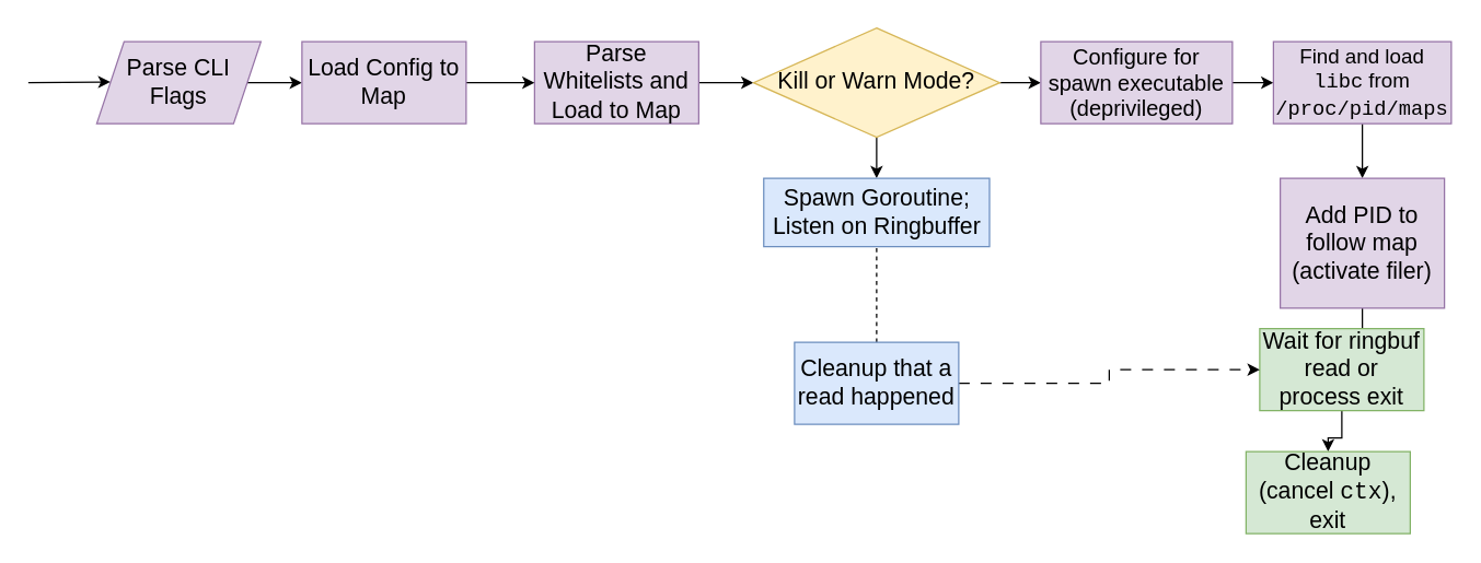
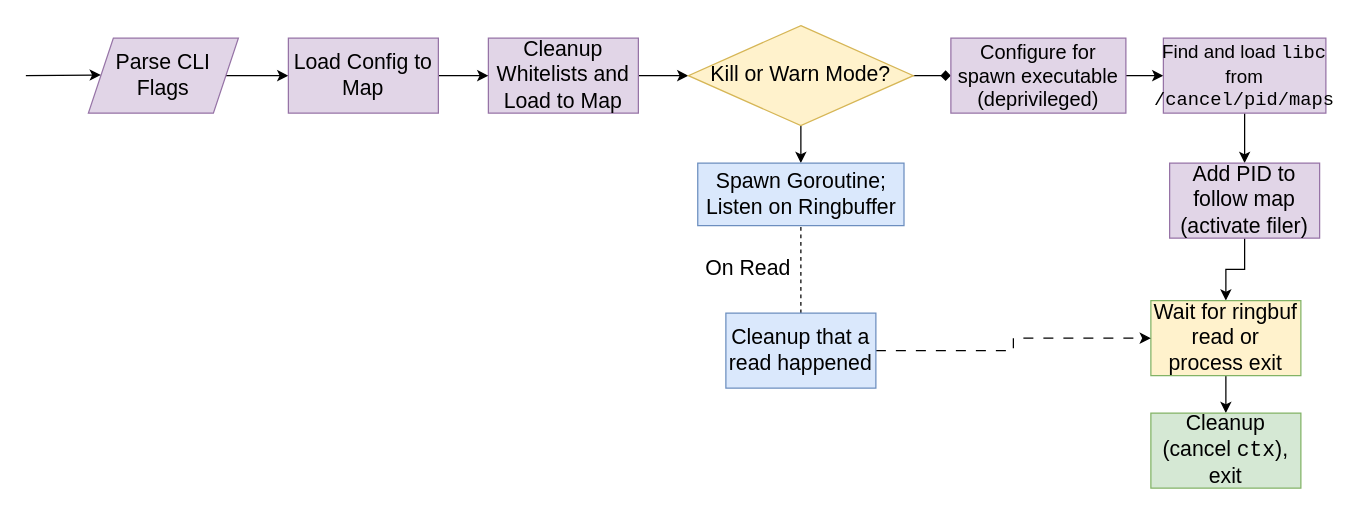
- <mxCell id="7" value="&lt;font style=&quot;font-size: 17px;&quot;&gt;Load Config to Map&lt;/font&gt;" style="rounded=0;whiteSpace=wrap;html=1;fillColor=#e1d5e7;strokeColor=#9673a6;" vertex="1" parent="1"><mxGeometry x="220" y="30" width="120" height="60" as="geometry" /></mxCell>
+ <mxCell id="7" value="&lt;font style=&quot;font-size: 17px;&quot;&gt;Load Config to Map&lt;/font&gt;" style="rounded=0;whiteSpace=wrap;html=1;fillColor=#e1d5e7;strokeColor=#9673a6;" vertex="1" parent="1"><mxGeometry x="230" y="30" width="120" height="60" as="geometry" /></mxCell>
- <mxCell id="5" value="&lt;font style=&quot;font-size: 17px;&quot;&gt;Parse Whitelists and Load to Map&lt;/font&gt;" style="rounded=0;whiteSpace=wrap;html=1;fillColor=#e1d5e7;strokeColor=#9673a6;" vertex="1" parent="1"><mxGeometry x="390" y="30" width="120" height="60" as="geometry" /></mxCell>
+ <mxCell id="5" value="&lt;font style=&quot;font-size: 17px;&quot;&gt;Cleanup Whitelists and Load to Map&lt;/font&gt;" style="rounded=0;whiteSpace=wrap;html=1;fillColor=#e1d5e7;strokeColor=#9673a6;" vertex="1" parent="1"><mxGeometry x="390" y="30" width="120" height="60" as="geometry" /></mxCell>
- <mxCell id="9" value="" style="edgeStyle=orthogonalEdgeStyle;rounded=0;orthogonalLoop=1;jettySize=auto;html=1;" edge="1" parent="1" source="10" target="13"><mxGeometry relative="1" as="geometry" /></mxCell>
+ <mxCell id="9" value="" style="edgeStyle=orthogonalEdgeStyle;rounded=0;orthogonalLoop=1;jettySize=auto;html=1;endArrow=diamond;" edge="1" parent="1" source="10" target="13"><mxGeometry relative="1" as="geometry" /></mxCell>
- <mxCell id="15" value="&lt;font style=&quot;font-size: 15px;&quot;&gt;Find and load &lt;font face=&quot;Courier New&quot;&gt;libc&lt;/font&gt; from &lt;font style=&quot;&quot; face=&quot;Courier New&quot;&gt;/proc/pid/maps&lt;/font&gt;&lt;/font&gt;" style="rounded=0;whiteSpace=wrap;html=1;fillColor=#e1d5e7;strokeColor=#9673a6;" vertex="1" parent="1"><mxGeometry x="930" y="30" width="130" height="60" as="geometry" /></mxCell>
+ <mxCell id="15" value="&lt;font style=&quot;font-size: 15px;&quot;&gt;Find and load &lt;font face=&quot;Courier New&quot;&gt;libc&lt;/font&gt; from &lt;font style=&quot;&quot; face=&quot;Courier New&quot;&gt;/cancel/pid/maps&lt;/font&gt;&lt;/font&gt;" style="rounded=0;whiteSpace=wrap;html=1;fillColor=#e1d5e7;strokeColor=#9673a6;" vertex="1" parent="1"><mxGeometry x="930" y="30" width="130" height="60" as="geometry" /></mxCell>
- <mxCell id="17" value="&lt;font style=&quot;font-size: 17px;&quot;&gt;Add PID to follow map (activate filer)&lt;/font&gt;" style="whiteSpace=wrap;html=1;rounded=0;fillColor=#e1d5e7;strokeColor=#9673a6;" vertex="1" parent="1"><mxGeometry x="935" y="130" width="120" height="95" as="geometry" /></mxCell>
+ <mxCell id="17" value="&lt;font style=&quot;font-size: 17px;&quot;&gt;Add PID to follow map (activate filer)&lt;/font&gt;" style="whiteSpace=wrap;html=1;rounded=0;fillColor=#e1d5e7;strokeColor=#9673a6;" vertex="1" parent="1"><mxGeometry x="935" y="130" width="120" height="60" as="geometry" /></mxCell>
+ <mxCell id="23" value="&lt;font style=&quot;font-size: 17px;&quot;&gt;On Read&lt;/font&gt;" style="text;strokeColor=none;fillColor=none;align=left;verticalAlign=middle;spacingLeft=4;spacingRight=4;overflow=hidden;points=[[0,0.5],[1,0.5]];portConstraint=eastwest;rotatable=0;whiteSpace=wrap;html=1;" vertex="1" parent="1"><mxGeometry x="557.5" y="200" width="80" height="30" as="geometry" /></mxCell>
- <mxCell id="19" value="&lt;font style=&quot;font-size: 17px;&quot;&gt;Wait for ringbuf read or process exit&lt;/font&gt;" style="whiteSpace=wrap;html=1;rounded=0;fillColor=#d5e8d4;strokeColor=#82b366;" vertex="1" parent="1"><mxGeometry x="920" y="240" width="120" height="60" as="geometry" /></mxCell>
+ <mxCell id="19" value="&lt;font style=&quot;font-size: 17px;&quot;&gt;Wait for ringbuf read or process exit&lt;/font&gt;" style="whiteSpace=wrap;html=1;rounded=0;fillColor=#fff2cc;strokeColor=#82b366;" vertex="1" parent="1"><mxGeometry x="920" y="240" width="120" height="60" as="geometry" /></mxCell>
- <mxCell id="24" value="&lt;font style=&quot;font-size: 17px;&quot;&gt;Cleanup (cancel &lt;font face=&quot;Courier New&quot;&gt;ctx&lt;/font&gt;), exit&lt;/font&gt;" style="whiteSpace=wrap;html=1;fillColor=#d5e8d4;strokeColor=#82b366;rounded=0;" vertex="1" parent="1"><mxGeometry x="910" y="330" width="120" height="60" as="geometry" /></mxCell>
+ <mxCell id="24" value="&lt;font style=&quot;font-size: 17px;&quot;&gt;Cleanup (cancel &lt;font face=&quot;Courier New&quot;&gt;ctx&lt;/font&gt;), exit&lt;/font&gt;" style="whiteSpace=wrap;html=1;fillColor=#d5e8d4;strokeColor=#82b366;rounded=0;" vertex="1" parent="1"><mxGeometry x="920" y="330" width="120" height="60" as="geometry" /></mxCell>
